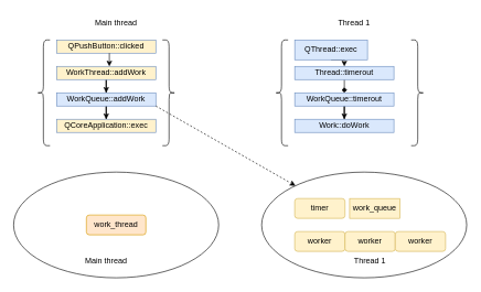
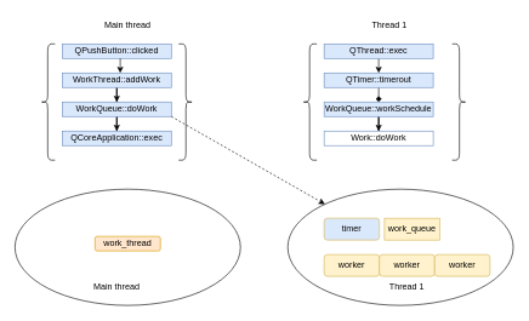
- <mxCell id="18" value="QPushButton::clicked" style="rounded=0;whiteSpace=wrap;html=1;fillColor=#fff2cc;strokeColor=#6c8ebf;" vertex="1" parent="1"><mxGeometry x="85" y="60" width="150" height="20" as="geometry" /></mxCell>
+ <mxCell id="18" value="QPushButton::clicked" style="rounded=0;whiteSpace=wrap;html=1;fillColor=#dae8fc;strokeColor=#6c8ebf;" vertex="1" parent="1"><mxGeometry x="85" y="60" width="150" height="20" as="geometry" /></mxCell>
- <mxCell id="15" value="QThread::exec" style="rounded=0;whiteSpace=wrap;html=1;fillColor=#dae8fc;strokeColor=#6c8ebf;" vertex="1" parent="1"><mxGeometry x="445" y="60" width="110" height="30" as="geometry" /></mxCell>
+ <mxCell id="15" value="QThread::exec" style="rounded=0;whiteSpace=wrap;html=1;fillColor=#dae8fc;strokeColor=#6c8ebf;" vertex="1" parent="1"><mxGeometry x="445" y="60" width="150" height="20" as="geometry" /></mxCell>
- <mxCell id="20" value="WorkThread::addWork" style="rounded=0;whiteSpace=wrap;html=1;fillColor=#fff2cc;strokeColor=#6c8ebf;" vertex="1" parent="1"><mxGeometry x="85" y="100" width="150" height="20" as="geometry" /></mxCell>
+ <mxCell id="20" value="WorkThread::addWork" style="rounded=0;whiteSpace=wrap;html=1;fillColor=#dae8fc;strokeColor=#6c8ebf;" vertex="1" parent="1"><mxGeometry x="85" y="100" width="150" height="20" as="geometry" /></mxCell>
- <mxCell id="10" value="Thread::timerout" style="rounded=0;whiteSpace=wrap;html=1;fillColor=#dae8fc;strokeColor=#6c8ebf;" vertex="1" parent="1"><mxGeometry x="445" y="100" width="150" height="20" as="geometry" /></mxCell>
+ <mxCell id="10" value="QTimer::timerout" style="rounded=0;whiteSpace=wrap;html=1;fillColor=#dae8fc;strokeColor=#6c8ebf;" vertex="1" parent="1"><mxGeometry x="445" y="100" width="150" height="20" as="geometry" /></mxCell>
- <mxCell id="22" value="WorkQueue::addWork" style="rounded=0;whiteSpace=wrap;html=1;fillColor=#dae8fc;strokeColor=#6c8ebf;" vertex="1" parent="1"><mxGeometry x="85" y="140" width="150" height="20" as="geometry" /></mxCell>
+ <mxCell id="22" value="WorkQueue::doWork" style="rounded=0;whiteSpace=wrap;html=1;fillColor=#dae8fc;strokeColor=#6c8ebf;" vertex="1" parent="1"><mxGeometry x="85" y="140" width="150" height="20" as="geometry" /></mxCell>
- <mxCell id="12" value="WorkQueue::timerout" style="rounded=0;whiteSpace=wrap;html=1;fillColor=#dae8fc;strokeColor=#6c8ebf;" vertex="1" parent="1"><mxGeometry x="445" y="140" width="150" height="20" as="geometry" /></mxCell>
+ <mxCell id="12" value="WorkQueue::workSchedule" style="rounded=0;whiteSpace=wrap;html=1;fillColor=#dae8fc;strokeColor=#6c8ebf;" vertex="1" parent="1"><mxGeometry x="445" y="140" width="150" height="20" as="geometry" /></mxCell>
- <mxCell id="23" value="QCoreApplication::exec" style="rounded=0;whiteSpace=wrap;html=1;fillColor=#fff2cc;strokeColor=#6c8ebf;" vertex="1" parent="1"><mxGeometry x="85" y="180" width="150" height="20" as="geometry" /></mxCell>
+ <mxCell id="23" value="QCoreApplication::exec" style="rounded=0;whiteSpace=wrap;html=1;fillColor=#dae8fc;strokeColor=#6c8ebf;" vertex="1" parent="1"><mxGeometry x="85" y="180" width="150" height="20" as="geometry" /></mxCell>
- <mxCell id="13" value="Work::doWork" style="rounded=0;whiteSpace=wrap;html=1;fillColor=#dae8fc;strokeColor=#6c8ebf;" vertex="1" parent="1"><mxGeometry x="445" y="180" width="150" height="20" as="geometry" /></mxCell>
+ <mxCell id="13" value="Work::doWork" style="rounded=0;whiteSpace=wrap;html=1;fillColor=#ffffff;strokeColor=#6c8ebf;" vertex="1" parent="1"><mxGeometry x="445" y="180" width="150" height="20" as="geometry" /></mxCell>
- <mxCell id="8" value="timer" style="rounded=1;whiteSpace=wrap;html=1;fillColor=#fff2cc;strokeColor=#d6b656;" vertex="1" parent="1"><mxGeometry x="445" y="300" width="76" height="30" as="geometry" /></mxCell>
+ <mxCell id="8" value="timer" style="rounded=1;whiteSpace=wrap;html=1;fillColor=#dae8fc;strokeColor=#d6b656;" vertex="1" parent="1"><mxGeometry x="445" y="300" width="76" height="30" as="geometry" /></mxCell>
- <mxCell id="7" value="work_thread" style="rounded=1;whiteSpace=wrap;html=1;fillColor=#ffe6cc;strokeColor=#d79b00;" vertex="1" parent="1"><mxGeometry x="130" y="325" width="90" height="30" as="geometry" /></mxCell>
+ <mxCell id="7" value="work_thread" style="rounded=1;whiteSpace=wrap;html=1;fillColor=#ffe6cc;strokeColor=#d79b00;" vertex="1" parent="1"><mxGeometry x="130" y="325" width="90" height="20" as="geometry" /></mxCell>
